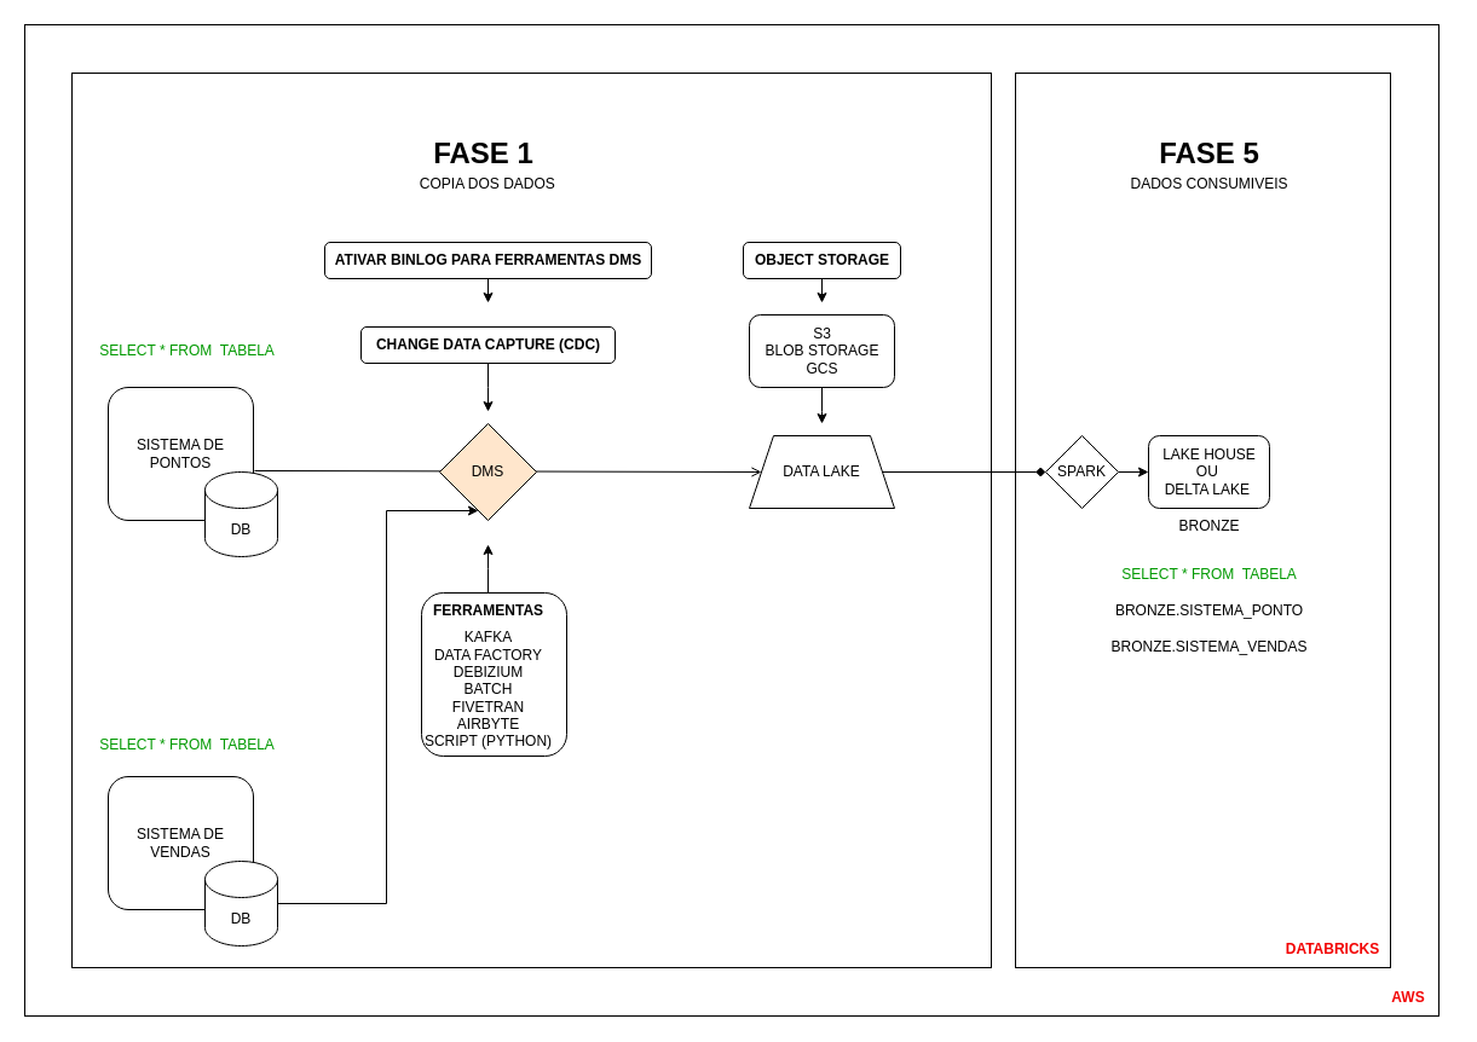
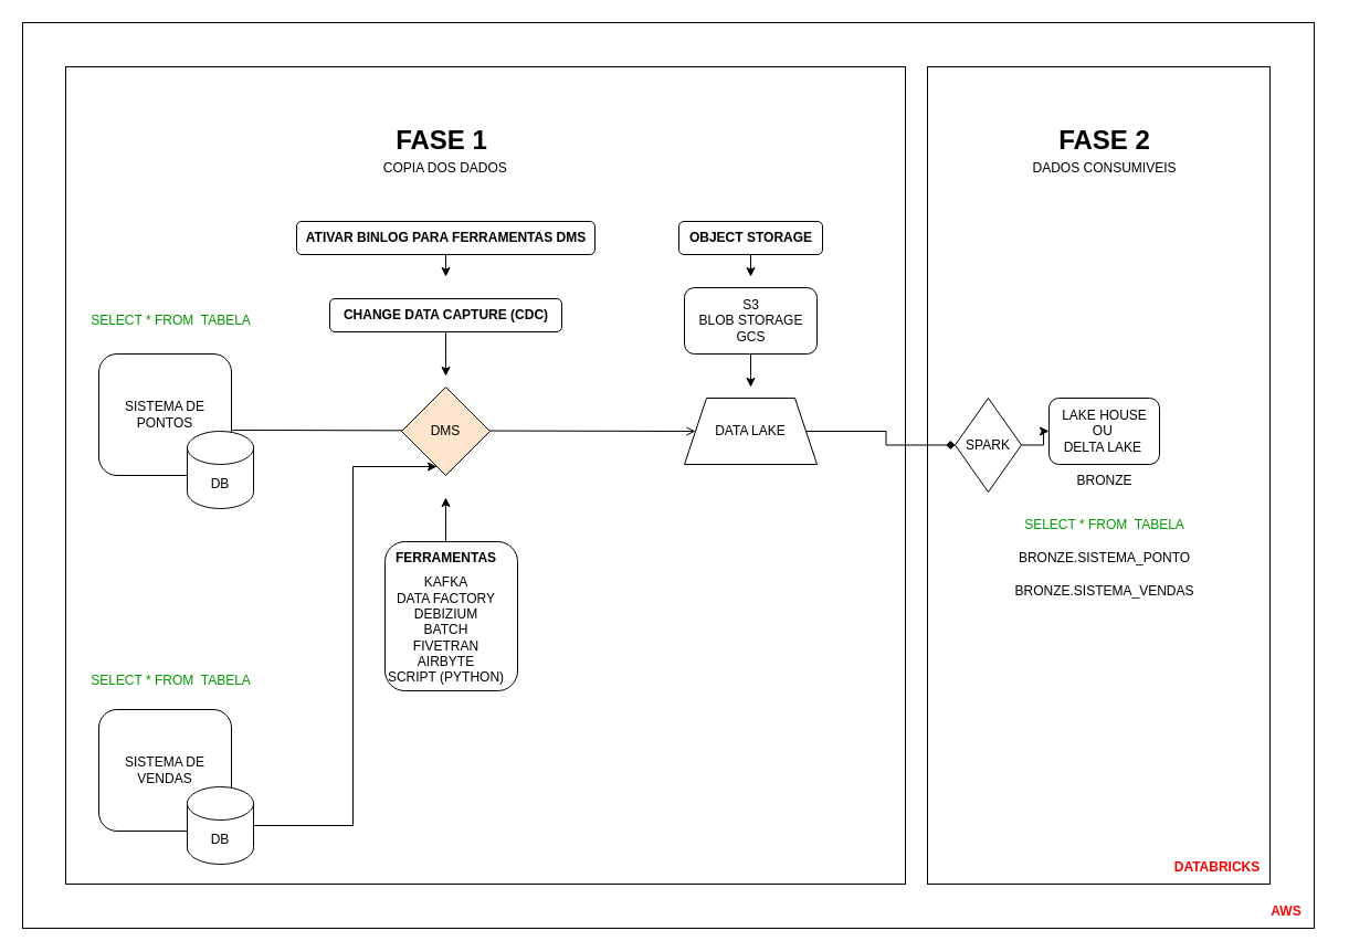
- <mxCell id="7" value="&lt;b&gt;&lt;font style=&quot;font-size: 24px;&quot;&gt;FASE 5&lt;/font&gt;&lt;/b&gt;" style="text;html=1;align=center;verticalAlign=middle;resizable=0;points=[];autosize=1;strokeColor=none;fillColor=none;rounded=1;container=0;" parent="1" vertex="1"><mxGeometry x="944" y="107" width="110" height="40" as="geometry" /></mxCell>
+ <mxCell id="7" value="&lt;b&gt;&lt;font style=&quot;font-size: 24px;&quot;&gt;FASE 2&lt;/font&gt;&lt;/b&gt;" style="text;html=1;align=center;verticalAlign=middle;resizable=0;points=[];autosize=1;strokeColor=none;fillColor=none;rounded=1;container=0;" parent="1" vertex="1"><mxGeometry x="944" y="107" width="110" height="40" as="geometry" /></mxCell>
- <mxCell id="41" value="SPARK" style="rhombus;whiteSpace=wrap;html=1;" vertex="1" parent="1"><mxGeometry x="864" y="360" width="60" height="60" as="geometry" /></mxCell>
+ <mxCell id="41" value="SPARK" style="rhombus;whiteSpace=wrap;html=1;" vertex="1" parent="1"><mxGeometry x="864" y="360" width="60" height="85" as="geometry" /></mxCell>
